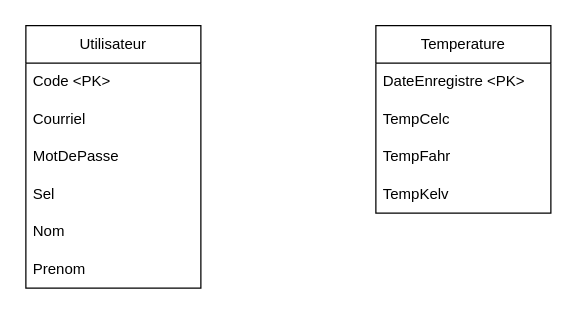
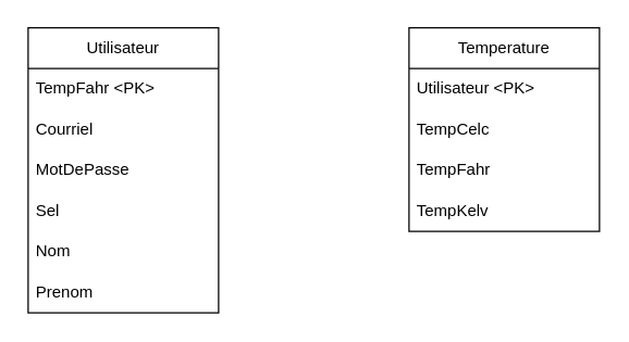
- <mxCell id="3" value="Code &amp;lt;PK&amp;gt;" style="text;strokeColor=none;fillColor=none;align=left;verticalAlign=middle;spacingLeft=4;spacingRight=4;overflow=hidden;points=[[0,0.5],[1,0.5]];portConstraint=eastwest;rotatable=0;whiteSpace=wrap;html=1;" parent="2" vertex="1"><mxGeometry y="30" width="140" height="30" as="geometry" /></mxCell>
+ <mxCell id="3" value="TempFahr &amp;lt;PK&amp;gt;" style="text;strokeColor=none;fillColor=none;align=left;verticalAlign=middle;spacingLeft=4;spacingRight=4;overflow=hidden;points=[[0,0.5],[1,0.5]];portConstraint=eastwest;rotatable=0;whiteSpace=wrap;html=1;" parent="2" vertex="1"><mxGeometry y="30" width="140" height="30" as="geometry" /></mxCell>
- <mxCell id="10" value="DateEnregistre &amp;lt;PK&amp;gt;" style="text;strokeColor=none;fillColor=none;align=left;verticalAlign=middle;spacingLeft=4;spacingRight=4;overflow=hidden;points=[[0,0.5],[1,0.5]];portConstraint=eastwest;rotatable=0;whiteSpace=wrap;html=1;" parent="9" vertex="1"><mxGeometry y="30" width="140" height="30" as="geometry" /></mxCell>
+ <mxCell id="10" value="Utilisateur &amp;lt;PK&amp;gt;" style="text;strokeColor=none;fillColor=none;align=left;verticalAlign=middle;spacingLeft=4;spacingRight=4;overflow=hidden;points=[[0,0.5],[1,0.5]];portConstraint=eastwest;rotatable=0;whiteSpace=wrap;html=1;" parent="9" vertex="1"><mxGeometry y="30" width="140" height="30" as="geometry" /></mxCell>
